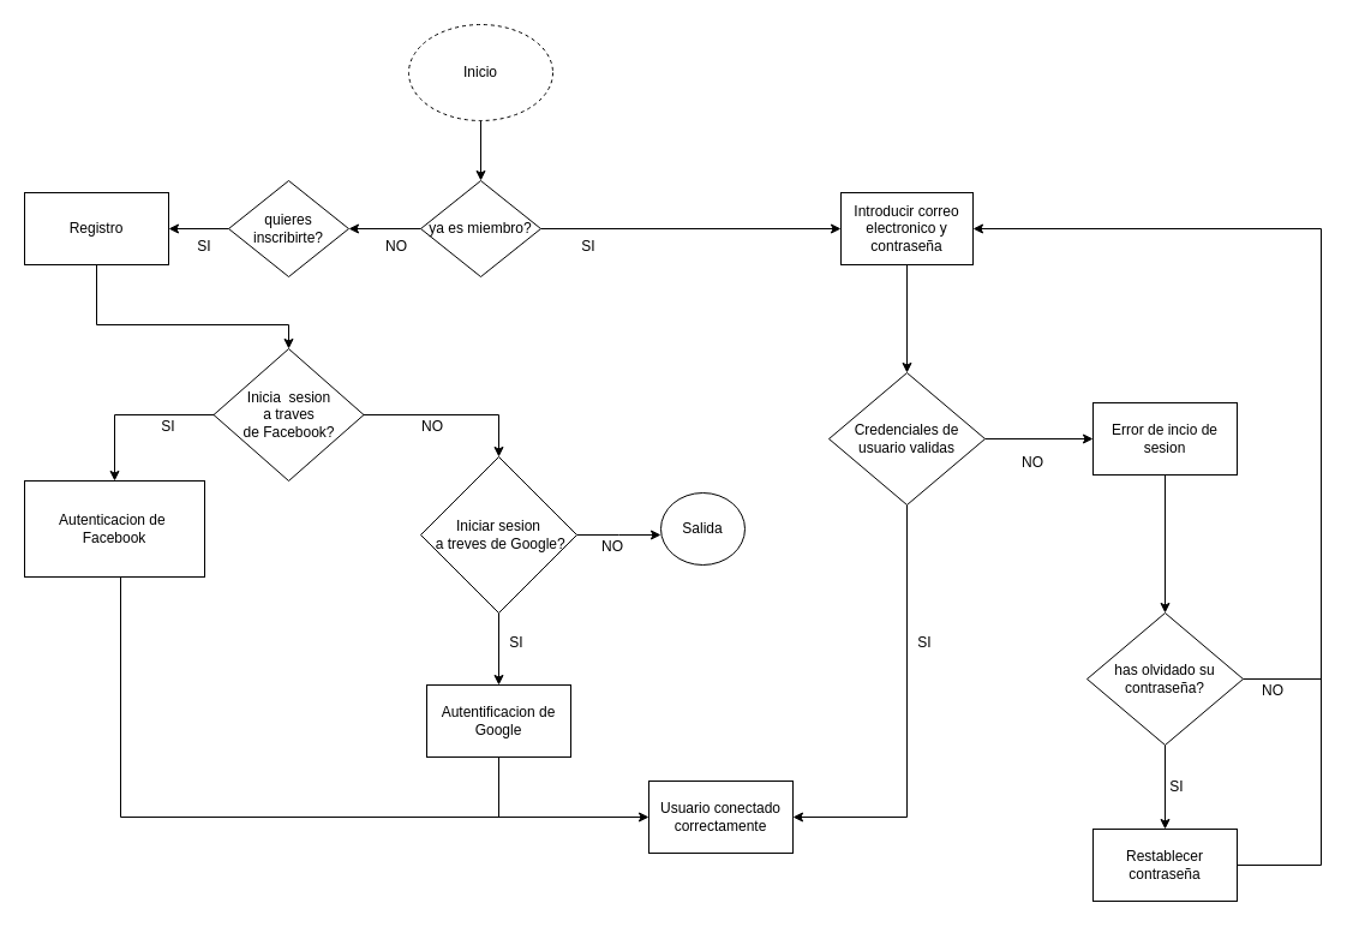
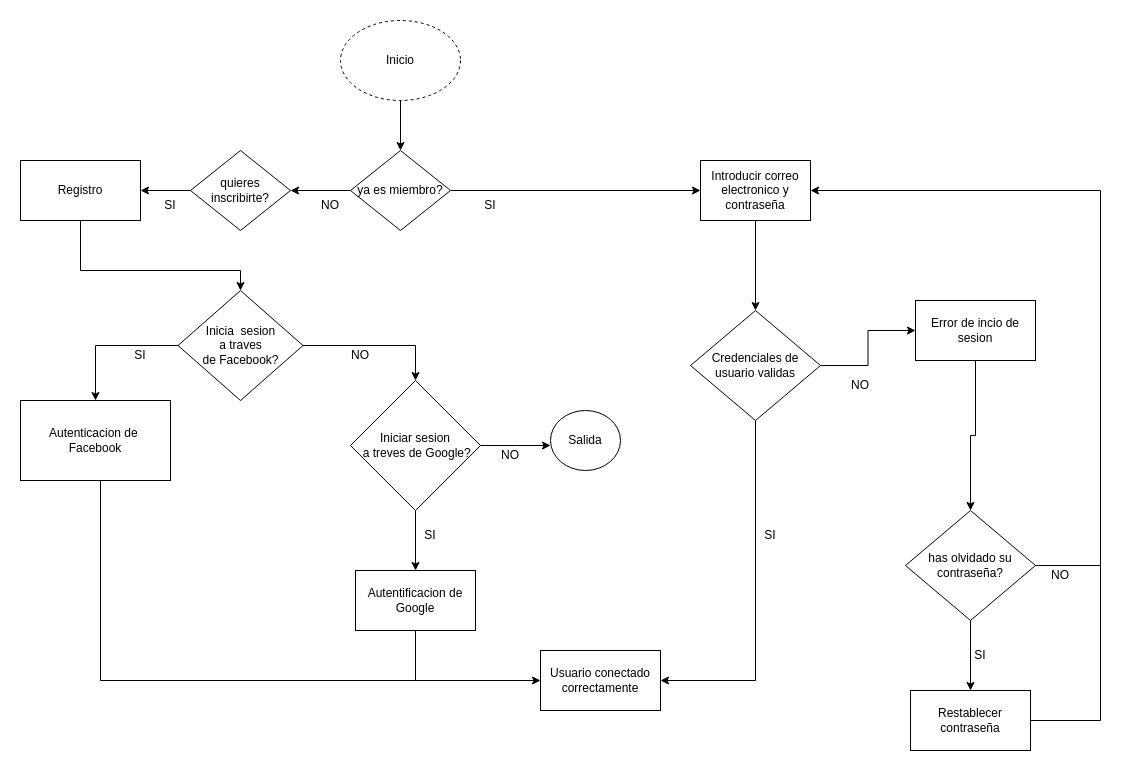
- <mxCell id="36" value="Error de incio de sesion" style="rounded=0;whiteSpace=wrap;html=1;" parent="1" vertex="1"><mxGeometry x="910" y="335" width="120" height="60" as="geometry" /></mxCell>
+ <mxCell id="36" value="Error de incio de sesion" style="rounded=0;whiteSpace=wrap;html=1;" parent="1" vertex="1"><mxGeometry x="915" y="300" width="120" height="60" as="geometry" /></mxCell>
